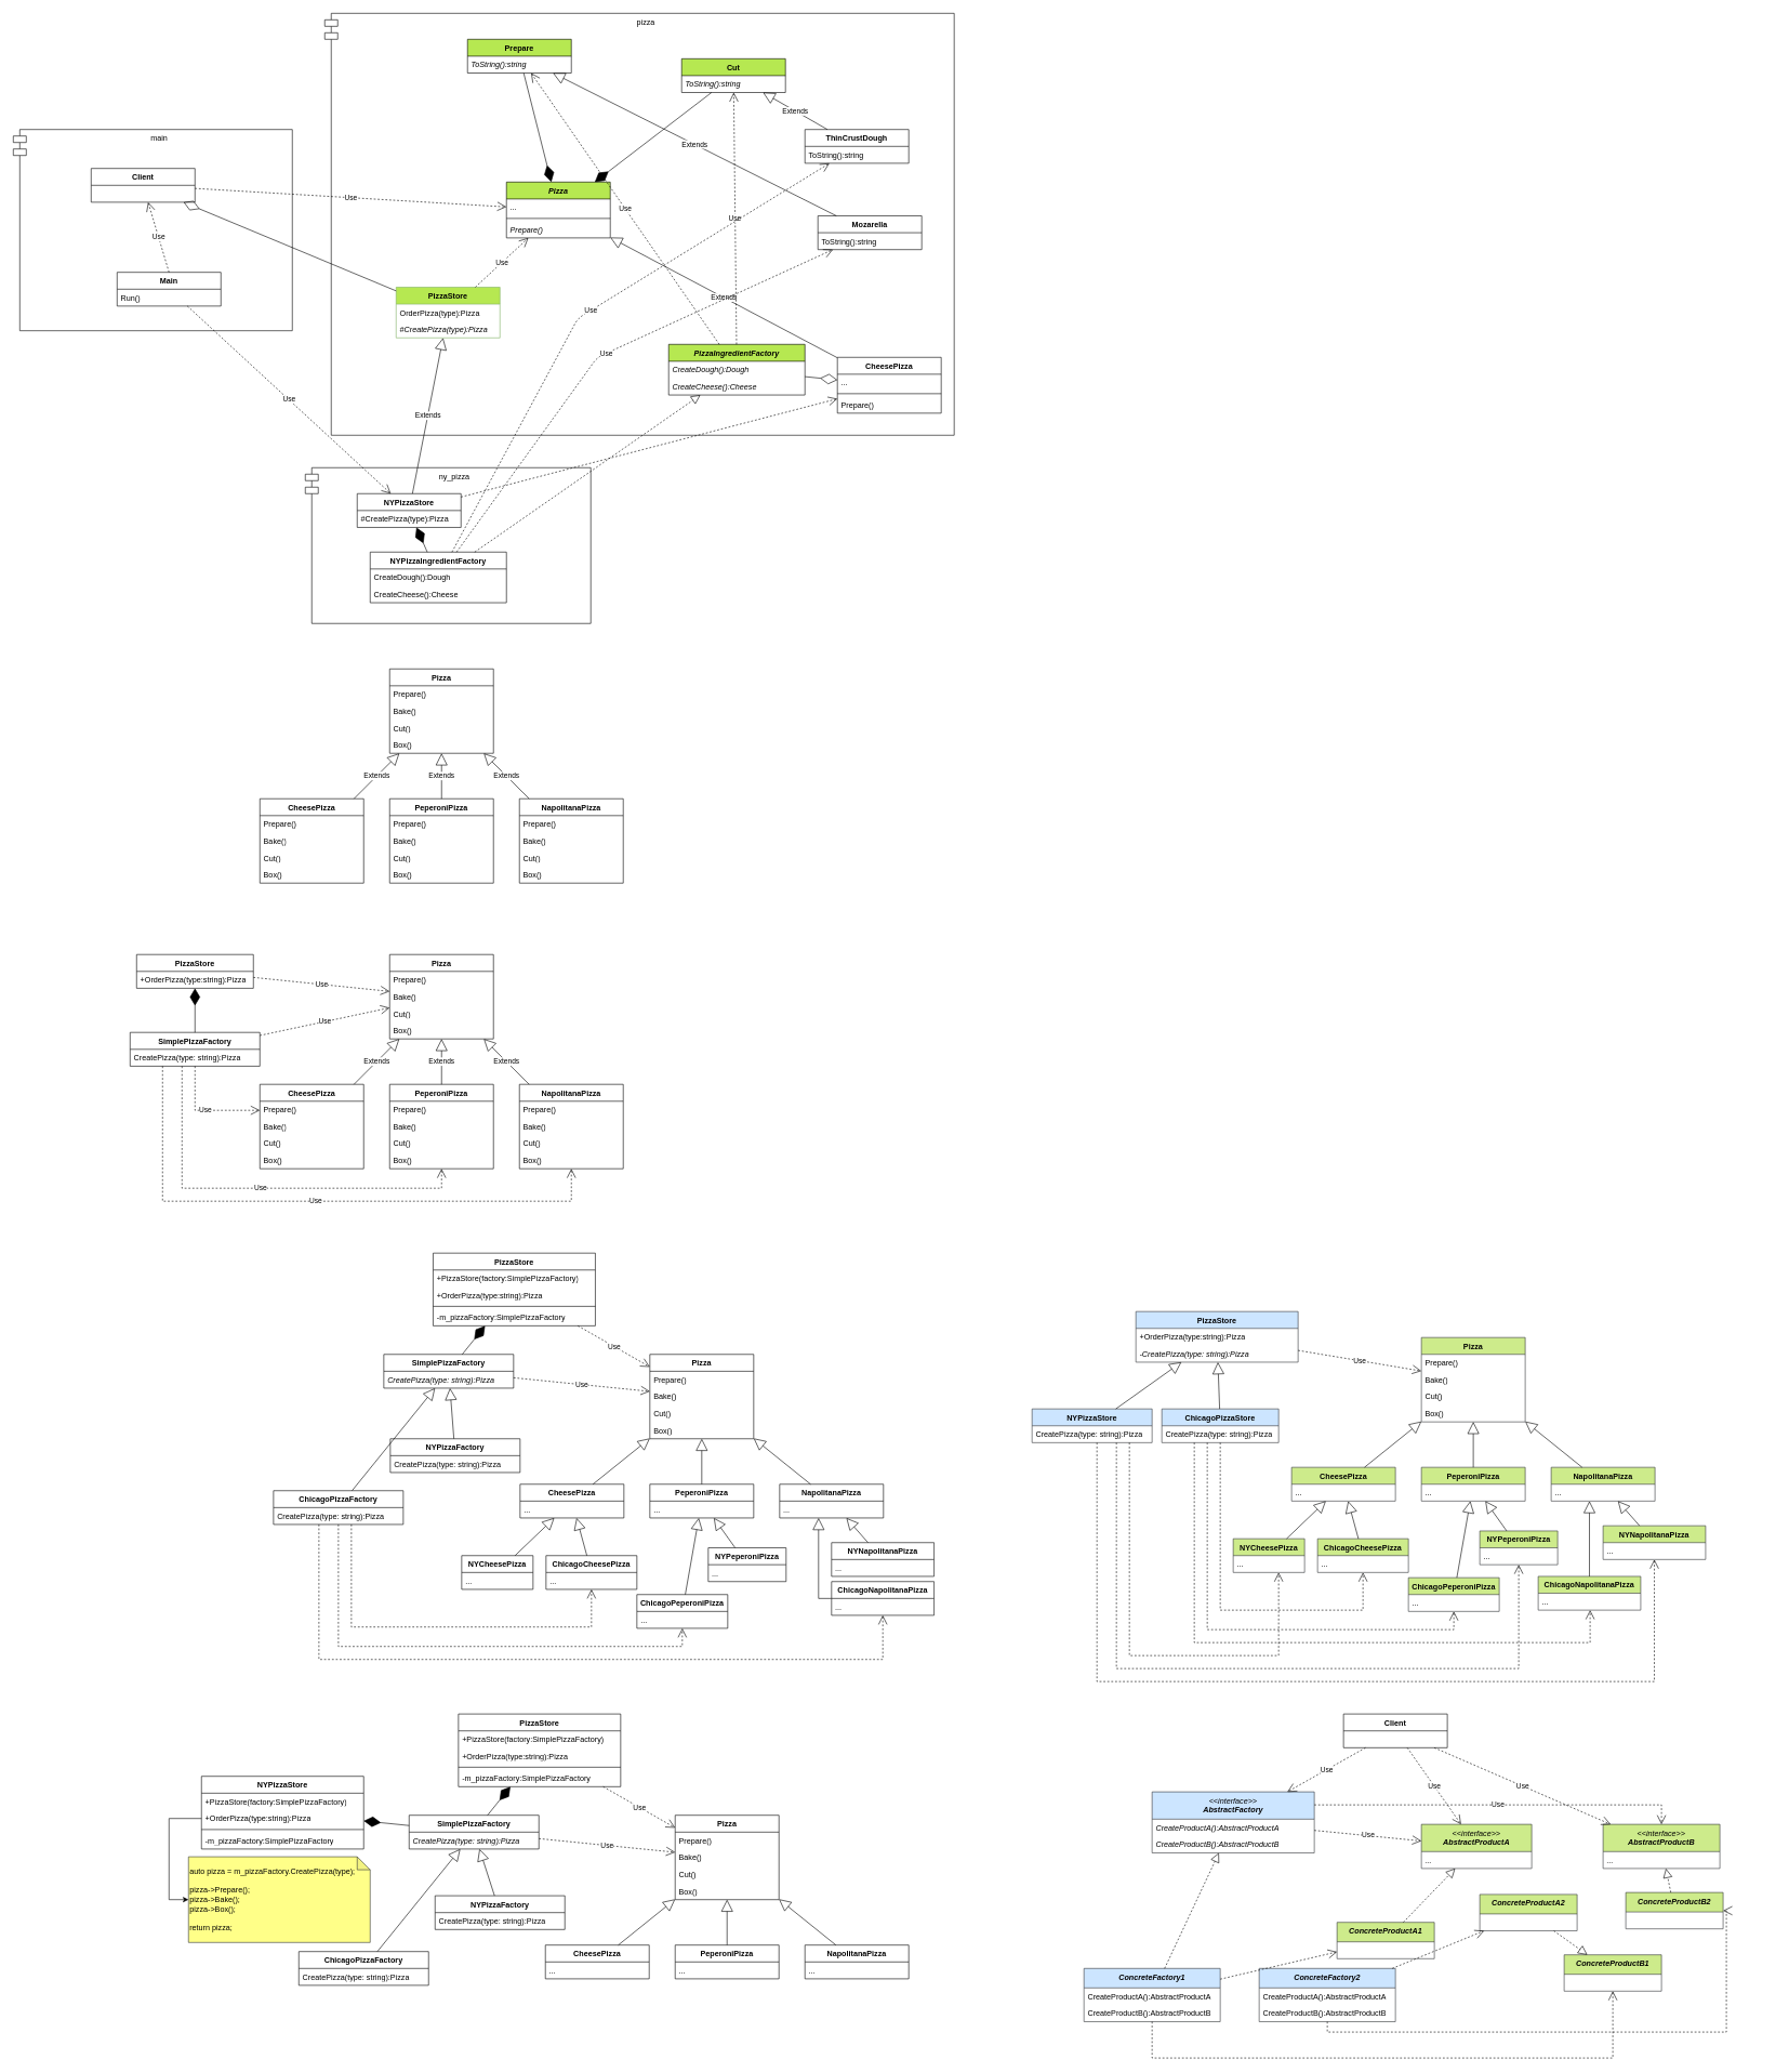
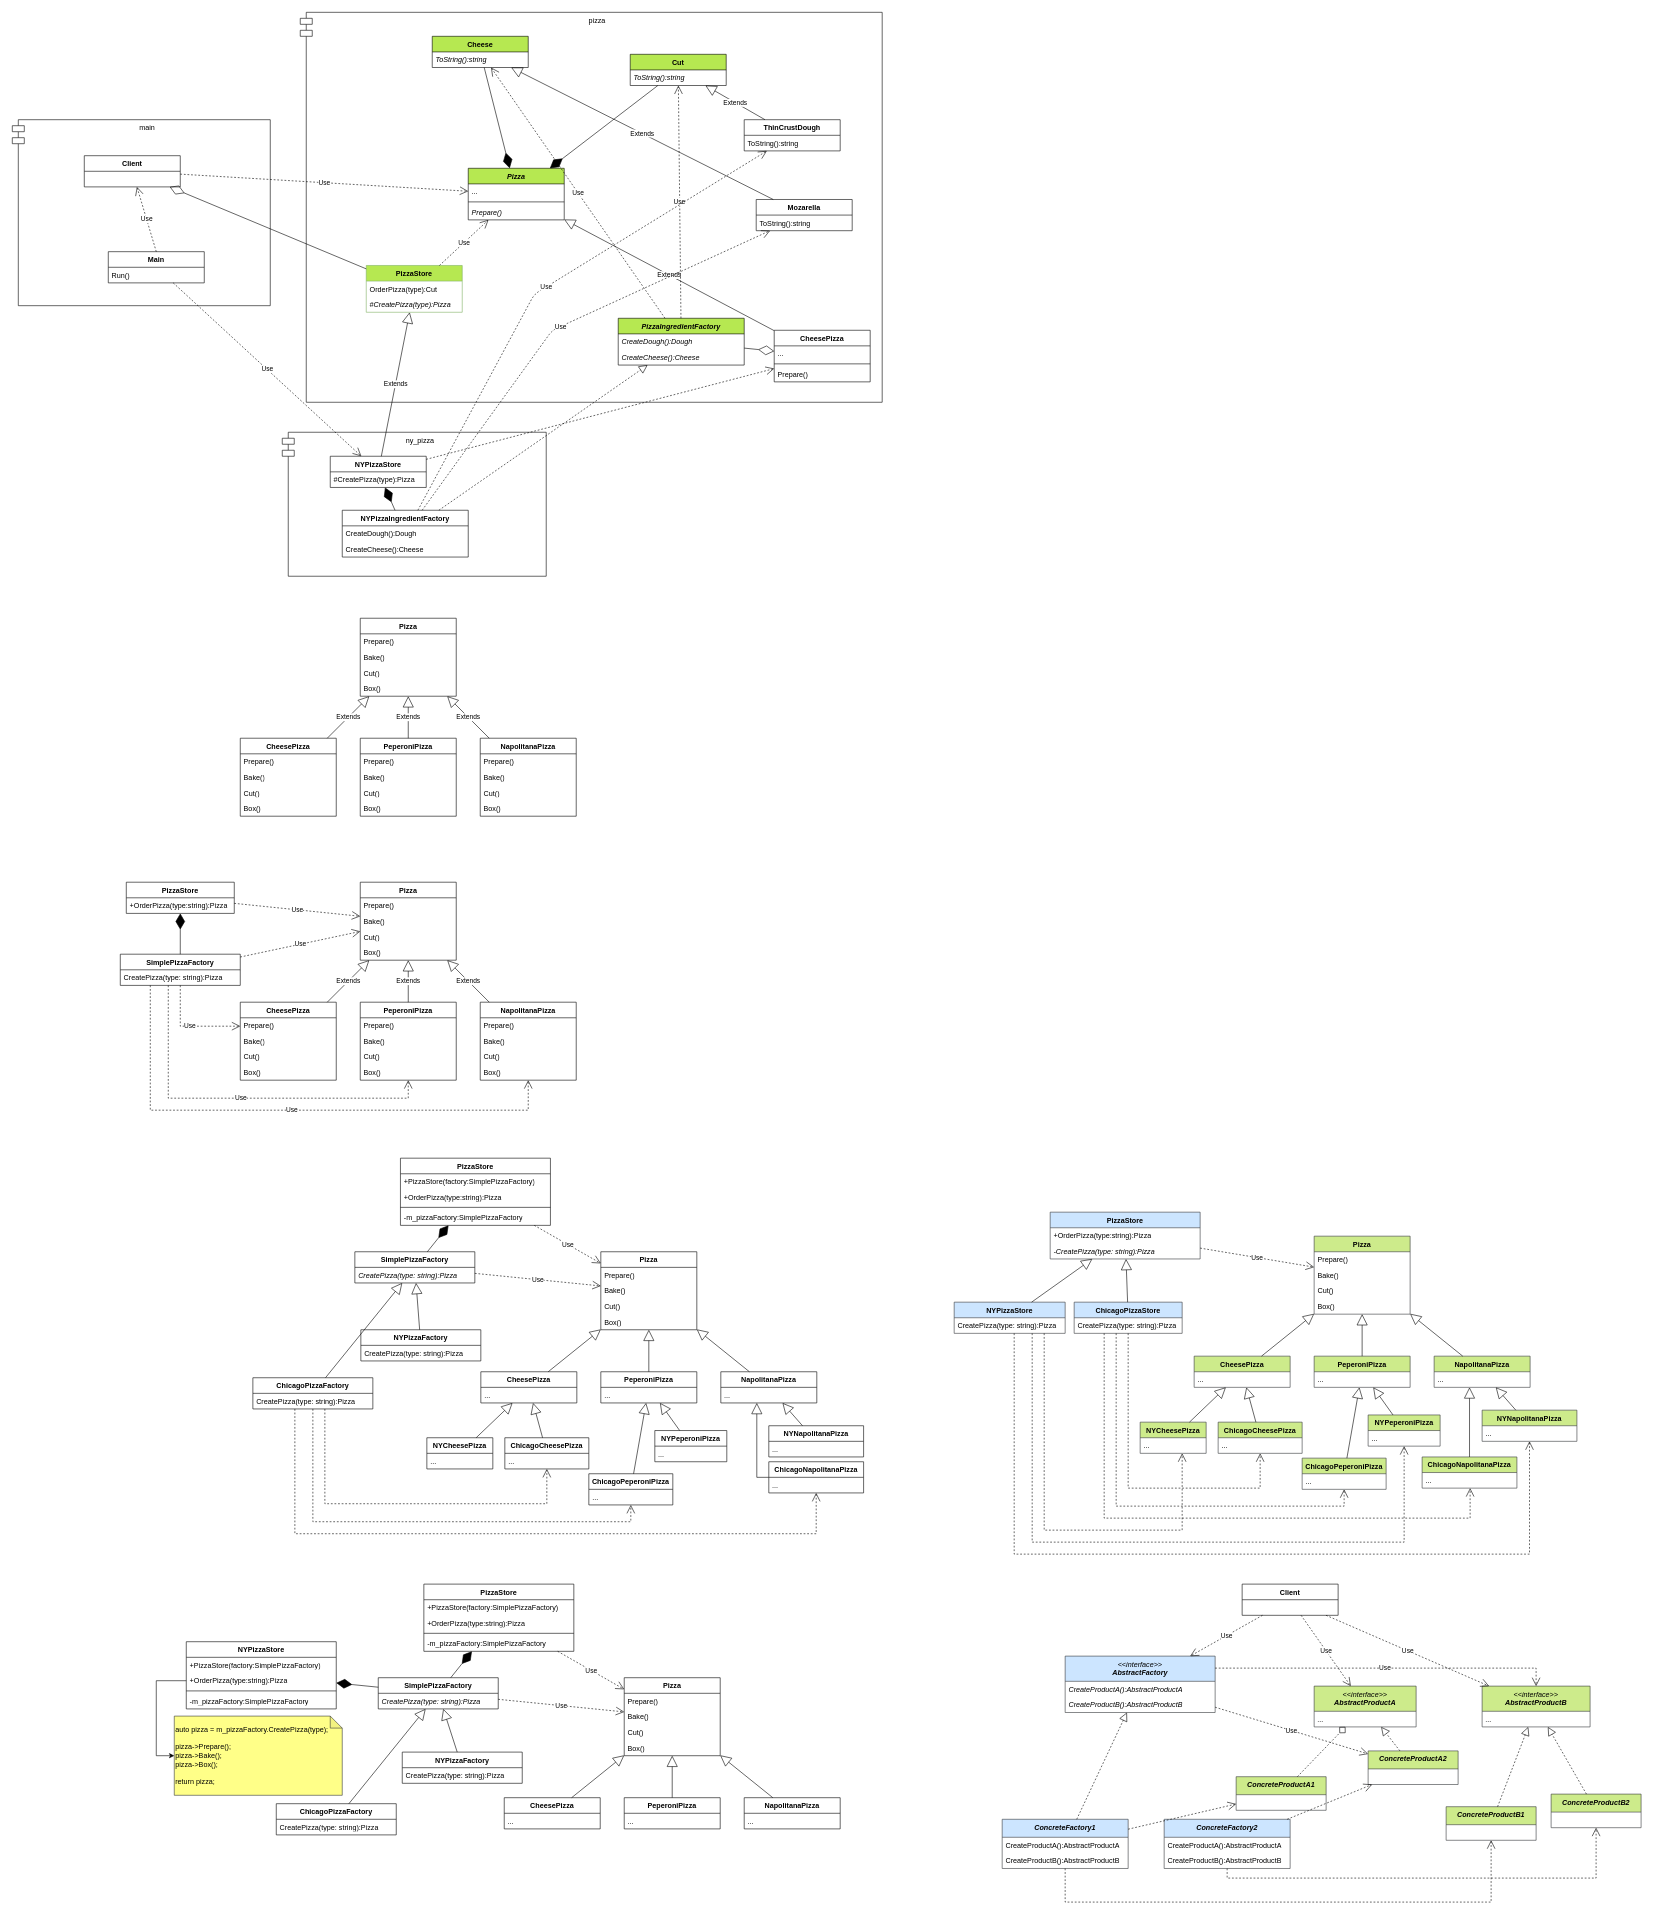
- <mxCell id="29" value="Prepare" style="swimlane;fontStyle=1;align=center;verticalAlign=top;childLayout=stackLayout;horizontal=1;startSize=26;horizontalStack=0;resizeParent=1;resizeParentMax=0;resizeLast=0;collapsible=1;marginBottom=0;fillColor=#B6E851;" parent="1" vertex="1"><mxGeometry x="720" y="60" width="160" height="52" as="geometry" /></mxCell>
+ <mxCell id="29" value="Cheese" style="swimlane;fontStyle=1;align=center;verticalAlign=top;childLayout=stackLayout;horizontal=1;startSize=26;horizontalStack=0;resizeParent=1;resizeParentMax=0;resizeLast=0;collapsible=1;marginBottom=0;fillColor=#B6E851;" parent="1" vertex="1"><mxGeometry x="720" y="60" width="160" height="52" as="geometry" /></mxCell>
- <mxCell id="12" value="OrderPizza(type):Pizza" style="text;strokeColor=none;fillColor=none;align=left;verticalAlign=top;spacingLeft=4;spacingRight=4;overflow=hidden;rotatable=0;points=[[0,0.5],[1,0.5]];portConstraint=eastwest;" parent="11" vertex="1"><mxGeometry y="26" width="160" height="26" as="geometry" /></mxCell>
+ <mxCell id="12" value="OrderPizza(type):Cut" style="text;strokeColor=none;fillColor=none;align=left;verticalAlign=top;spacingLeft=4;spacingRight=4;overflow=hidden;rotatable=0;points=[[0,0.5],[1,0.5]];portConstraint=eastwest;" parent="11" vertex="1"><mxGeometry y="26" width="160" height="26" as="geometry" /></mxCell>
- <mxCell id="254" value="Use" style="endArrow=open;endSize=12;dashed=1;html=1;rounded=0;" edge="1" parent="1" source="247" target="250"><mxGeometry width="160" relative="1" as="geometry"><mxPoint x="2050" y="3132" as="sourcePoint" /><mxPoint x="2210" y="3132" as="targetPoint" /></mxGeometry></mxCell>
+ <mxCell id="254" value="Use" style="endArrow=open;endSize=12;dashed=1;html=1;rounded=0;" edge="1" parent="1" source="247" target="268"><mxGeometry width="160" relative="1" as="geometry"><mxPoint x="2050" y="3132" as="sourcePoint" /><mxPoint x="2210" y="3132" as="targetPoint" /></mxGeometry></mxCell>
- <mxCell id="269" value="" style="endArrow=block;dashed=1;endFill=0;endSize=12;html=1;rounded=0;" edge="1" parent="1" source="267" target="250"><mxGeometry width="160" relative="1" as="geometry"><mxPoint x="2435" y="3112" as="sourcePoint" /><mxPoint x="2341" y="3060" as="targetPoint" /></mxGeometry></mxCell>
+ <mxCell id="269" value="" style="endArrow=diamond;dashed=1;endFill=0;endSize=12;html=1;rounded=0;" edge="1" parent="1" source="267" target="250"><mxGeometry width="160" relative="1" as="geometry"><mxPoint x="2435" y="3112" as="sourcePoint" /><mxPoint x="2341" y="3060" as="targetPoint" /></mxGeometry></mxCell>
- <mxCell id="264" value="&lt;div&gt;&lt;i&gt;ConcreteProductB2&lt;/i&gt;&lt;/div&gt;" style="swimlane;fontStyle=1;align=center;verticalAlign=top;childLayout=stackLayout;horizontal=1;startSize=30;horizontalStack=0;resizeParent=1;resizeParentMax=0;resizeLast=0;collapsible=1;marginBottom=0;whiteSpace=wrap;html=1;fillColor=#cdeb8b;strokeColor=#36393d;" vertex="1" parent="1"><mxGeometry x="2505" y="2915" width="150" height="56" as="geometry" /></mxCell>
+ <mxCell id="264" value="&lt;div&gt;&lt;i&gt;ConcreteProductB2&lt;/i&gt;&lt;/div&gt;" style="swimlane;fontStyle=1;align=center;verticalAlign=top;childLayout=stackLayout;horizontal=1;startSize=30;horizontalStack=0;resizeParent=1;resizeParentMax=0;resizeLast=0;collapsible=1;marginBottom=0;whiteSpace=wrap;html=1;fillColor=#cdeb8b;strokeColor=#36393d;" vertex="1" parent="1"><mxGeometry x="2585" y="2990" width="150" height="56" as="geometry" /></mxCell>
+ <mxCell id="265" value="" style="endArrow=block;dashed=1;endFill=0;endSize=12;html=1;rounded=0;" edge="1" parent="1" source="263" target="252"><mxGeometry width="160" relative="1" as="geometry"><mxPoint x="2230" y="3072" as="sourcePoint" /><mxPoint x="2390" y="3072" as="targetPoint" /></mxGeometry></mxCell>
- <mxCell id="270" value="" style="endArrow=block;dashed=1;endFill=0;endSize=12;html=1;rounded=0;" edge="1" parent="1" source="268" target="263"><mxGeometry width="160" relative="1" as="geometry"><mxPoint x="2435" y="3112" as="sourcePoint" /><mxPoint x="2341" y="3060" as="targetPoint" /></mxGeometry></mxCell>
+ <mxCell id="270" value="" style="endArrow=block;dashed=1;endFill=0;endSize=12;html=1;rounded=0;" edge="1" parent="1" source="268" target="250"><mxGeometry width="160" relative="1" as="geometry"><mxPoint x="2435" y="3112" as="sourcePoint" /><mxPoint x="2341" y="3060" as="targetPoint" /></mxGeometry></mxCell>
